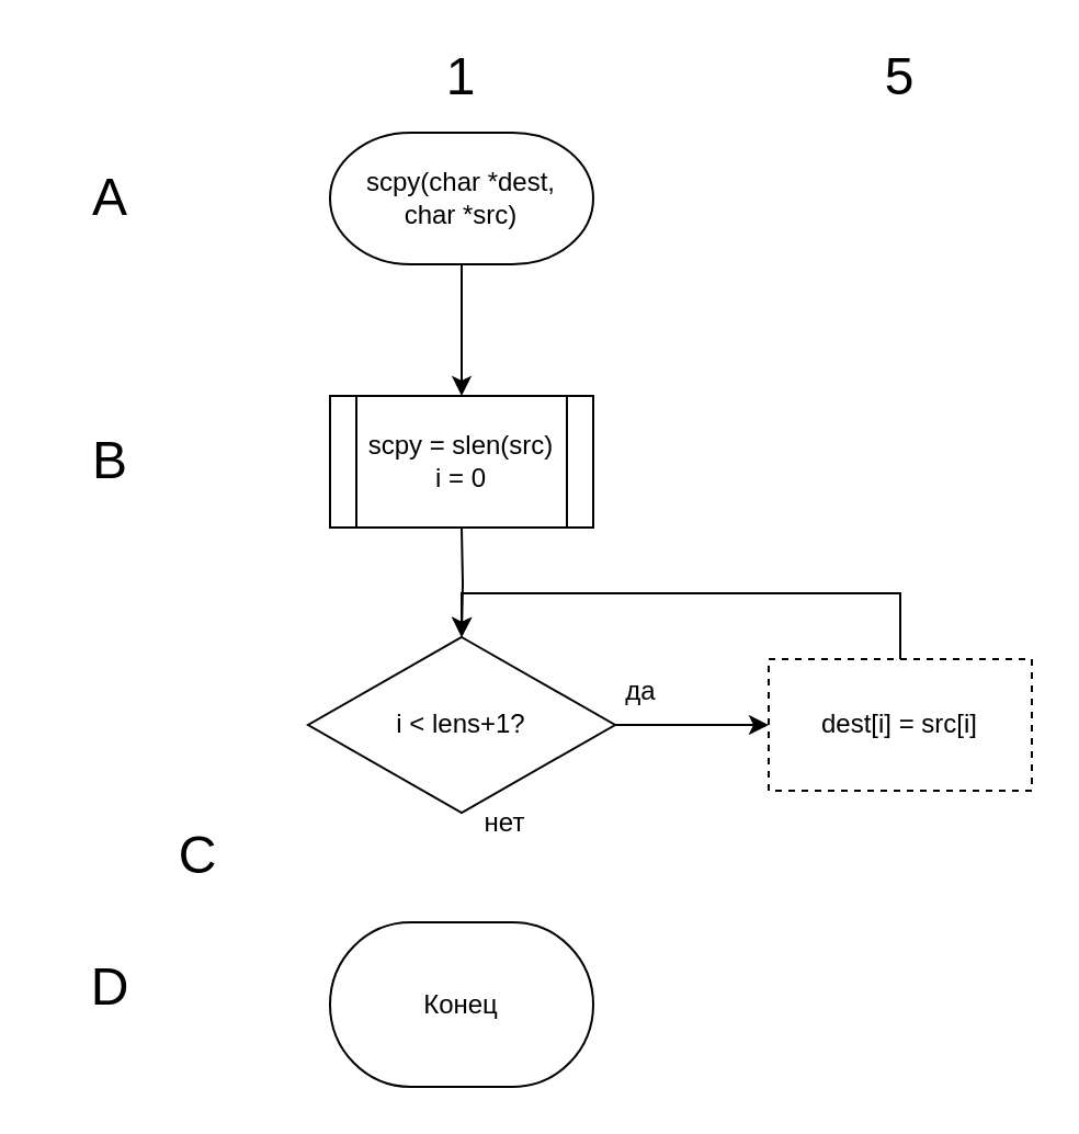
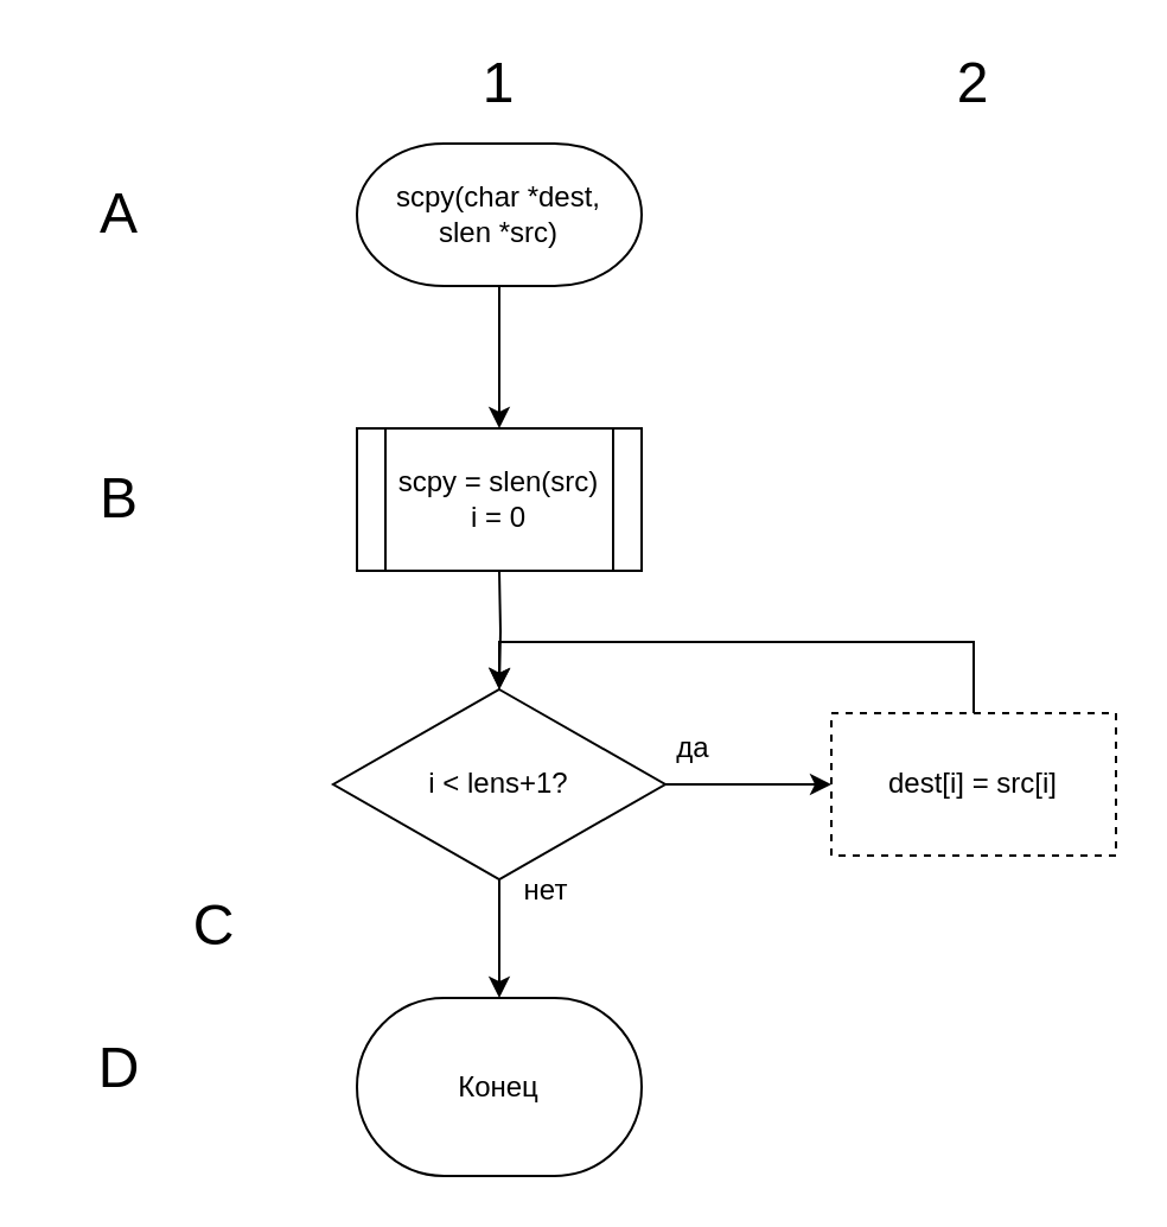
- <mxCell id="10" value="&lt;font style=&quot;font-size: 24px;&quot;&gt;5&lt;/font&gt;" style="text;html=1;strokeColor=none;fillColor=none;align=center;verticalAlign=middle;whiteSpace=wrap;rounded=0;" parent="1" vertex="1"><mxGeometry x="380" y="20" width="60" height="30" as="geometry" /></mxCell>
+ <mxCell id="10" value="&lt;font style=&quot;font-size: 24px;&quot;&gt;2&lt;/font&gt;" style="text;html=1;strokeColor=none;fillColor=none;align=center;verticalAlign=middle;whiteSpace=wrap;rounded=0;" parent="1" vertex="1"><mxGeometry x="380" y="20" width="60" height="30" as="geometry" /></mxCell>
- <mxCell id="3" value="scpy(char *dest,&lt;br&gt;char *src)" style="strokeWidth=1;html=1;shape=mxgraph.flowchart.terminator;whiteSpace=wrap;" parent="1" vertex="1"><mxGeometry x="150" y="60" width="120" height="60" as="geometry" /></mxCell>
+ <mxCell id="3" value="scpy(char *dest,&lt;br&gt;slen *src)" style="strokeWidth=1;html=1;shape=mxgraph.flowchart.terminator;whiteSpace=wrap;" parent="1" vertex="1"><mxGeometry x="150" y="60" width="120" height="60" as="geometry" /></mxCell>
+ <mxCell id="18" style="edgeStyle=orthogonalEdgeStyle;rounded=0;orthogonalLoop=1;jettySize=auto;html=1;entryX=0.5;entryY=0;entryDx=0;entryDy=0;entryPerimeter=0;" parent="1" source="6" target="17" edge="1"><mxGeometry relative="1" as="geometry" /></mxCell>
